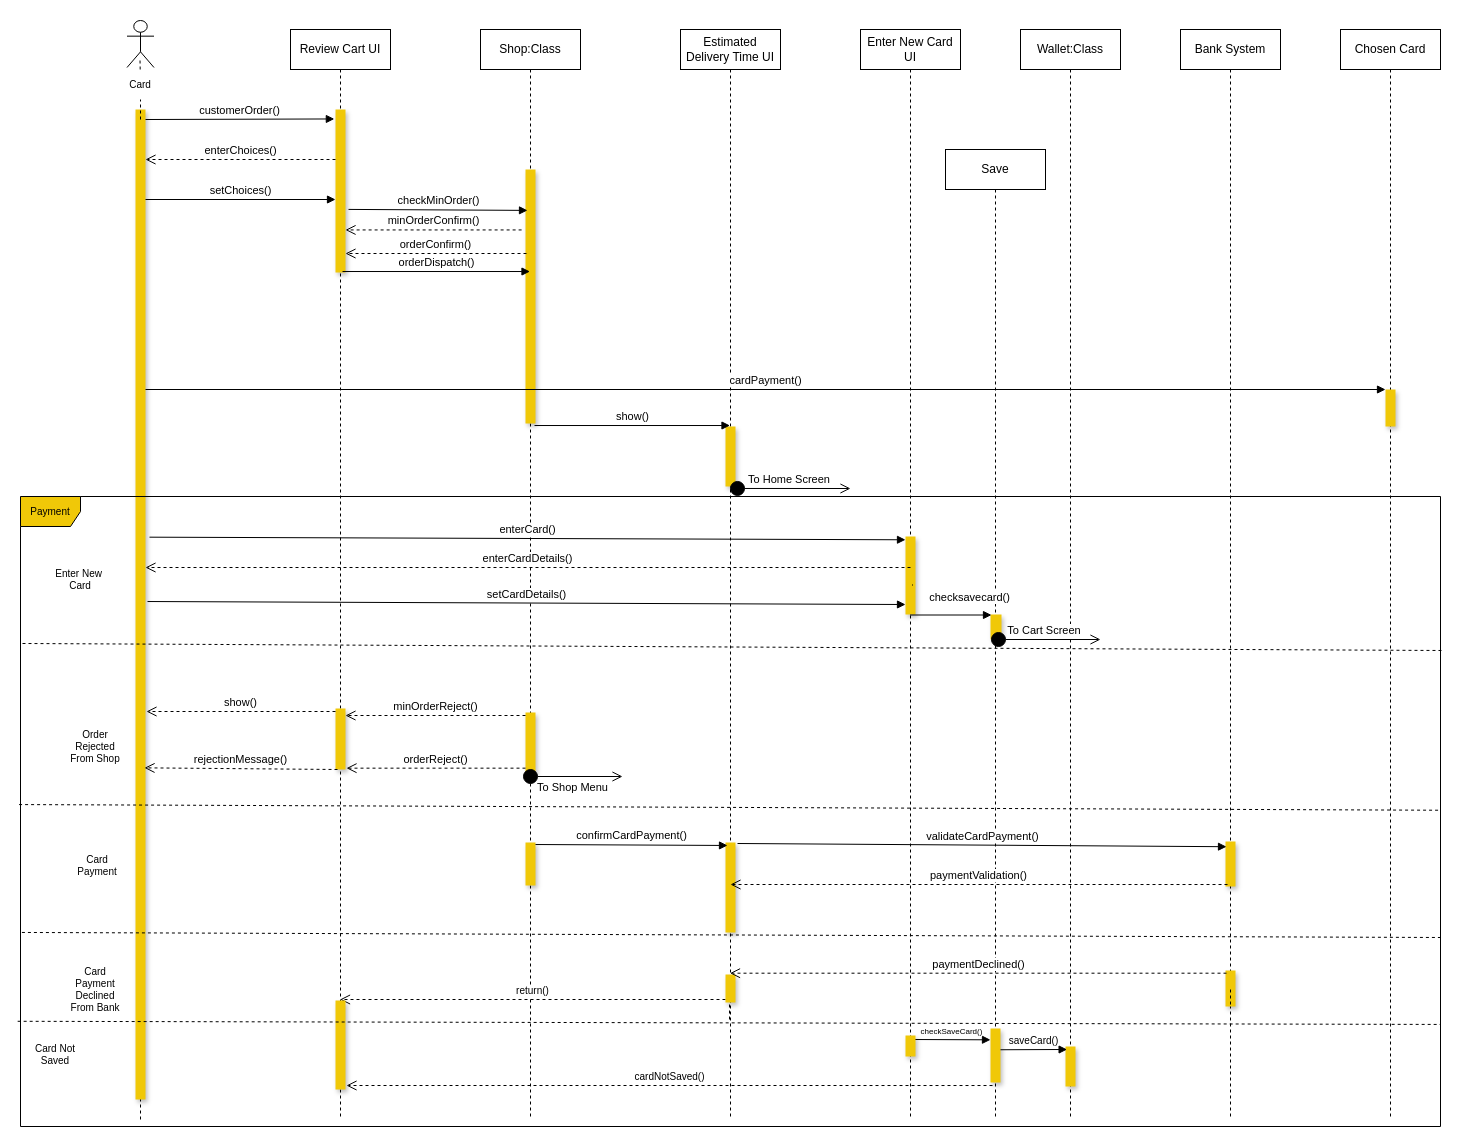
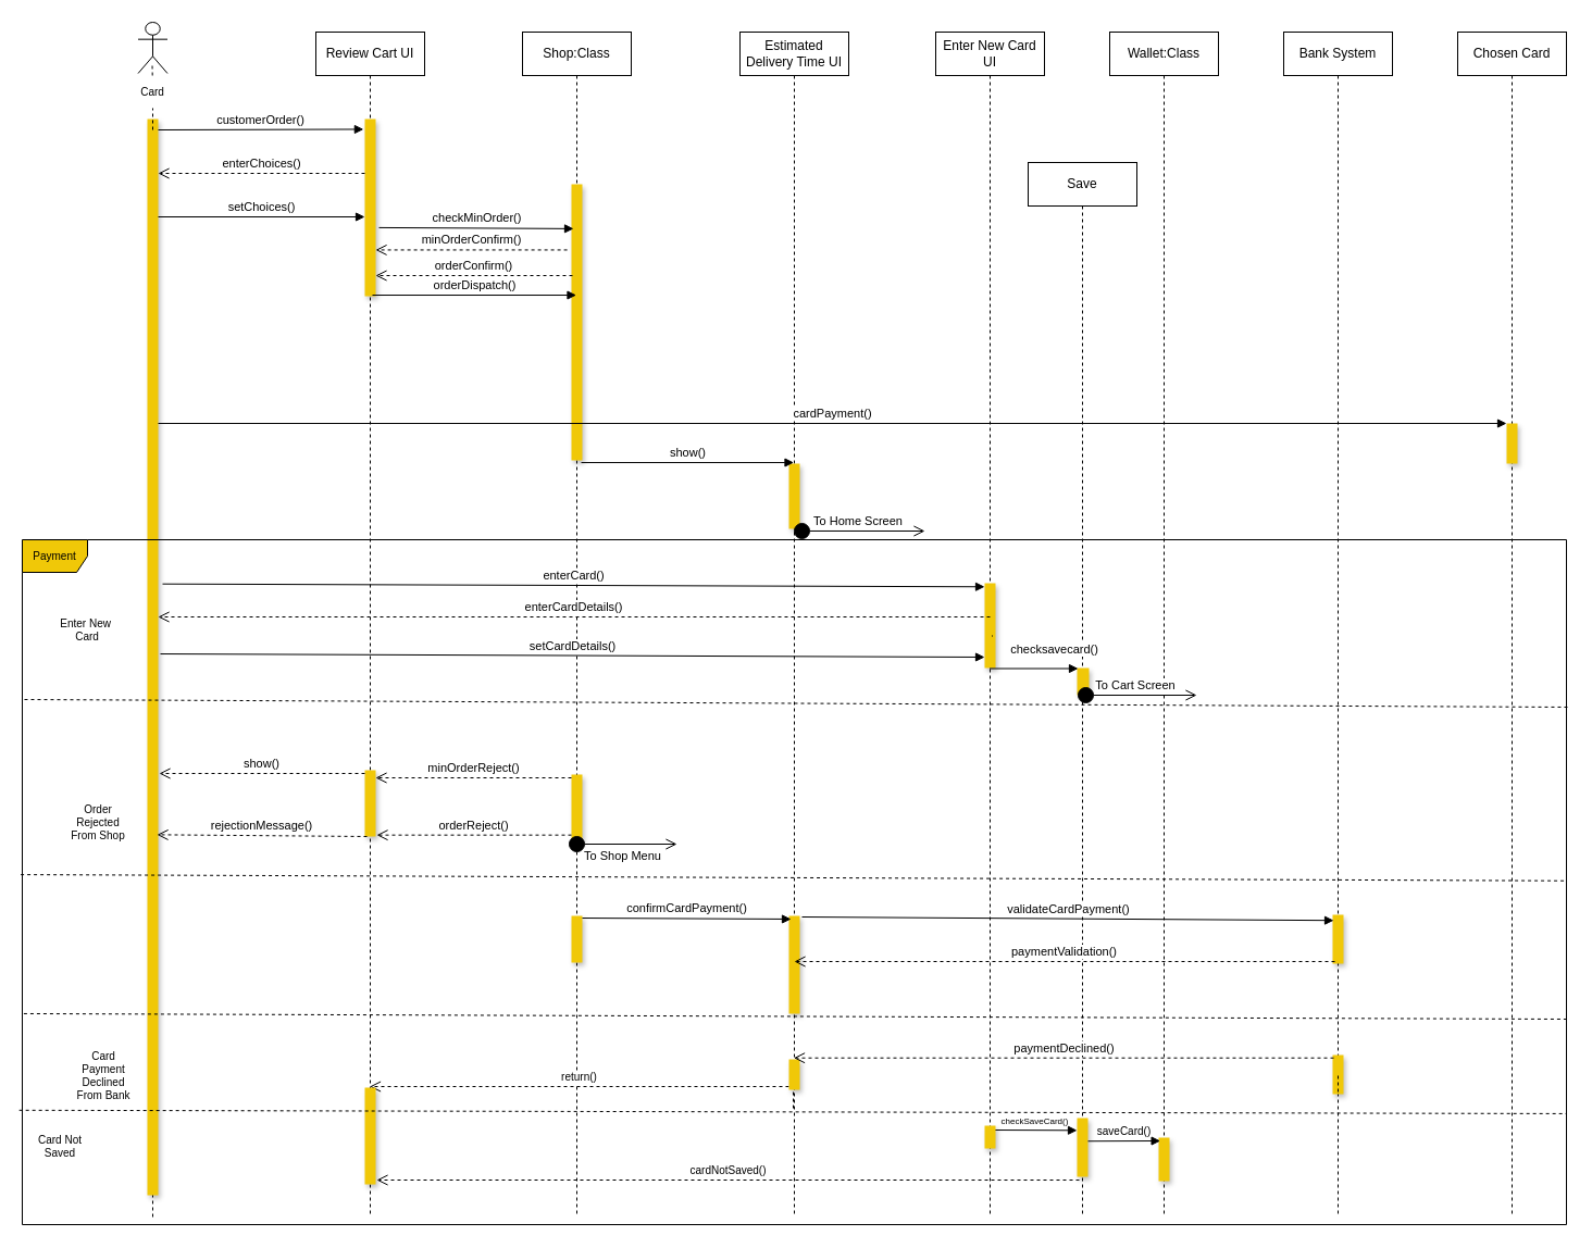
- <mxCell id="64" value="Order Rejected From Shop" style="text;html=1;strokeColor=none;fillColor=none;align=center;verticalAlign=middle;whiteSpace=wrap;rounded=0;fontSize=10;" parent="1" vertex="1"><mxGeometry x="65" y="731" width="60" height="30" as="geometry" /></mxCell>
+ <mxCell id="64" value="Order Rejected From Shop" style="text;html=1;strokeColor=none;fillColor=none;align=center;verticalAlign=middle;whiteSpace=wrap;rounded=0;fontSize=10;" parent="1" vertex="1"><mxGeometry x="60" y="741" width="60" height="30" as="geometry" /></mxCell>
- <mxCell id="65" value="Card Payment" style="text;html=1;strokeColor=none;fillColor=none;align=center;verticalAlign=middle;whiteSpace=wrap;rounded=0;fontSize=10;" parent="1" vertex="1"><mxGeometry x="66.5" y="850" width="60" height="30" as="geometry" /></mxCell>
